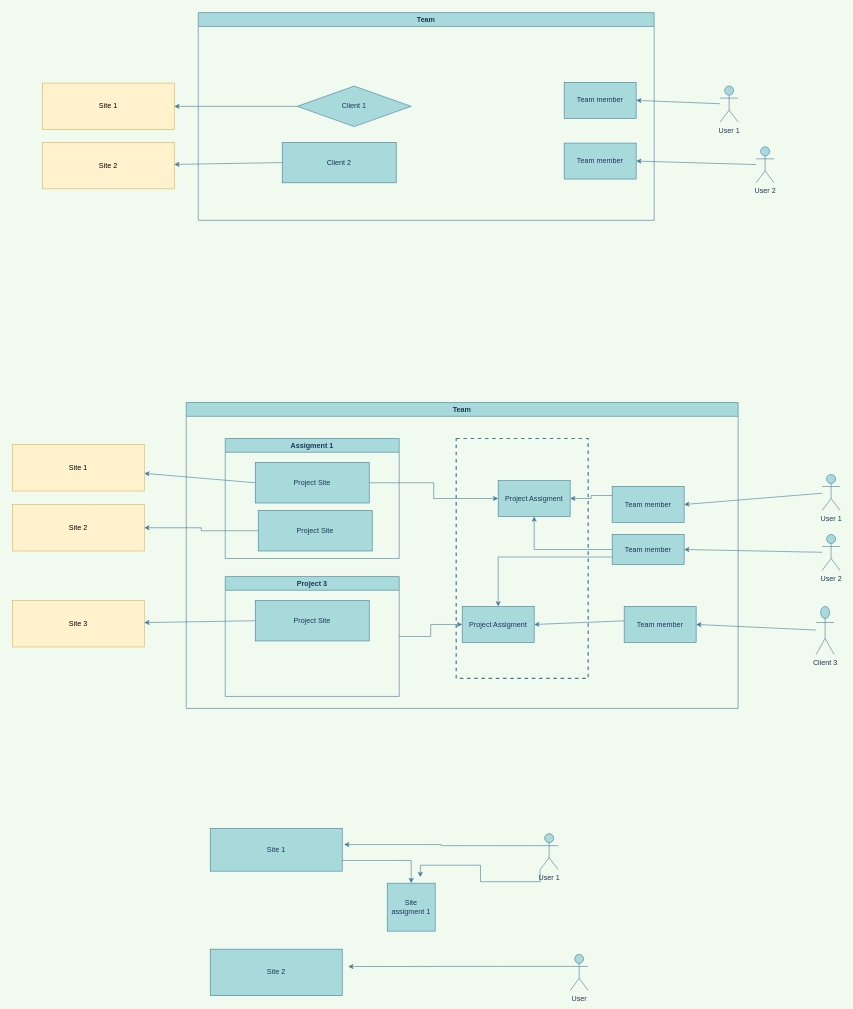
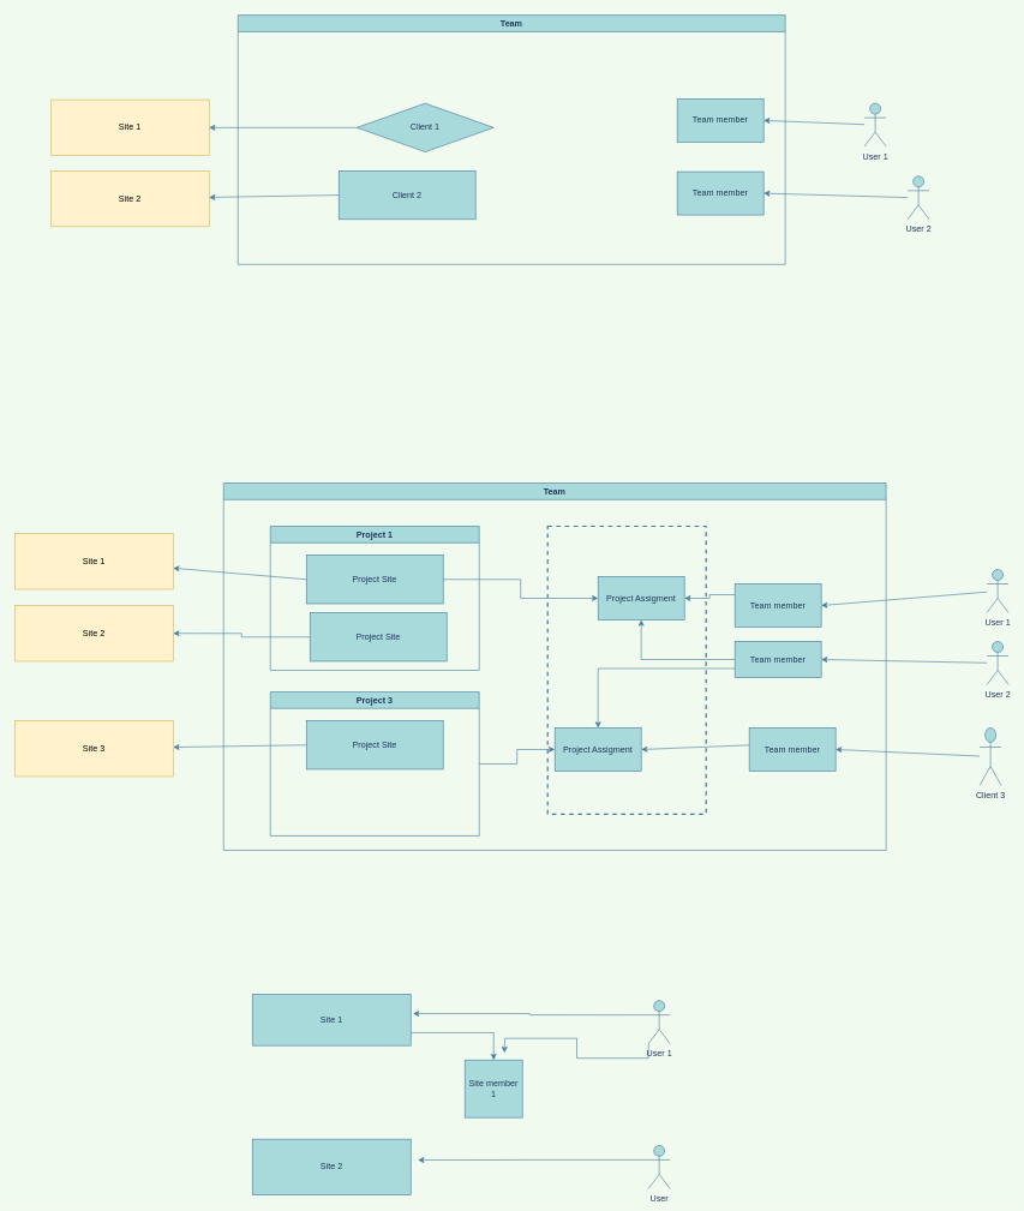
- <mxCell id="29" value="Assigment 1" style="swimlane;fillColor=#A8DADC;strokeColor=#457B9D;fontColor=#1D3557;" vertex="1" parent="28"><mxGeometry x="65" y="60.0" width="290" height="200" as="geometry" /></mxCell>
+ <mxCell id="29" value="Project 1" style="swimlane;fillColor=#A8DADC;strokeColor=#457B9D;fontColor=#1D3557;" vertex="1" parent="28"><mxGeometry x="65" y="60.0" width="290" height="200" as="geometry" /></mxCell>
- <mxCell id="11" value="Site assigment 1" style="whiteSpace=wrap;html=1;aspect=fixed;fillColor=#A8DADC;strokeColor=#457B9D;fontColor=#1D3557;" vertex="1" parent="1"><mxGeometry x="645" y="1471.25" width="80" height="80" as="geometry" /></mxCell>
+ <mxCell id="11" value="Site member 1" style="whiteSpace=wrap;html=1;aspect=fixed;fillColor=#A8DADC;strokeColor=#457B9D;fontColor=#1D3557;" vertex="1" parent="1"><mxGeometry x="645" y="1471.25" width="80" height="80" as="geometry" /></mxCell>
- <mxCell id="9" value="User" style="shape=umlActor;verticalLabelPosition=bottom;verticalAlign=top;html=1;outlineConnect=0;fillColor=#A8DADC;strokeColor=#457B9D;fontColor=#1D3557;" vertex="1" parent="1"><mxGeometry x="950" y="1590" width="30" height="60" as="geometry" /></mxCell>
+ <mxCell id="9" value="User" style="shape=umlActor;verticalLabelPosition=bottom;verticalAlign=top;html=1;outlineConnect=0;fillColor=#A8DADC;strokeColor=#457B9D;fontColor=#1D3557;" vertex="1" parent="1"><mxGeometry x="900" y="1590" width="30" height="60" as="geometry" /></mxCell>
